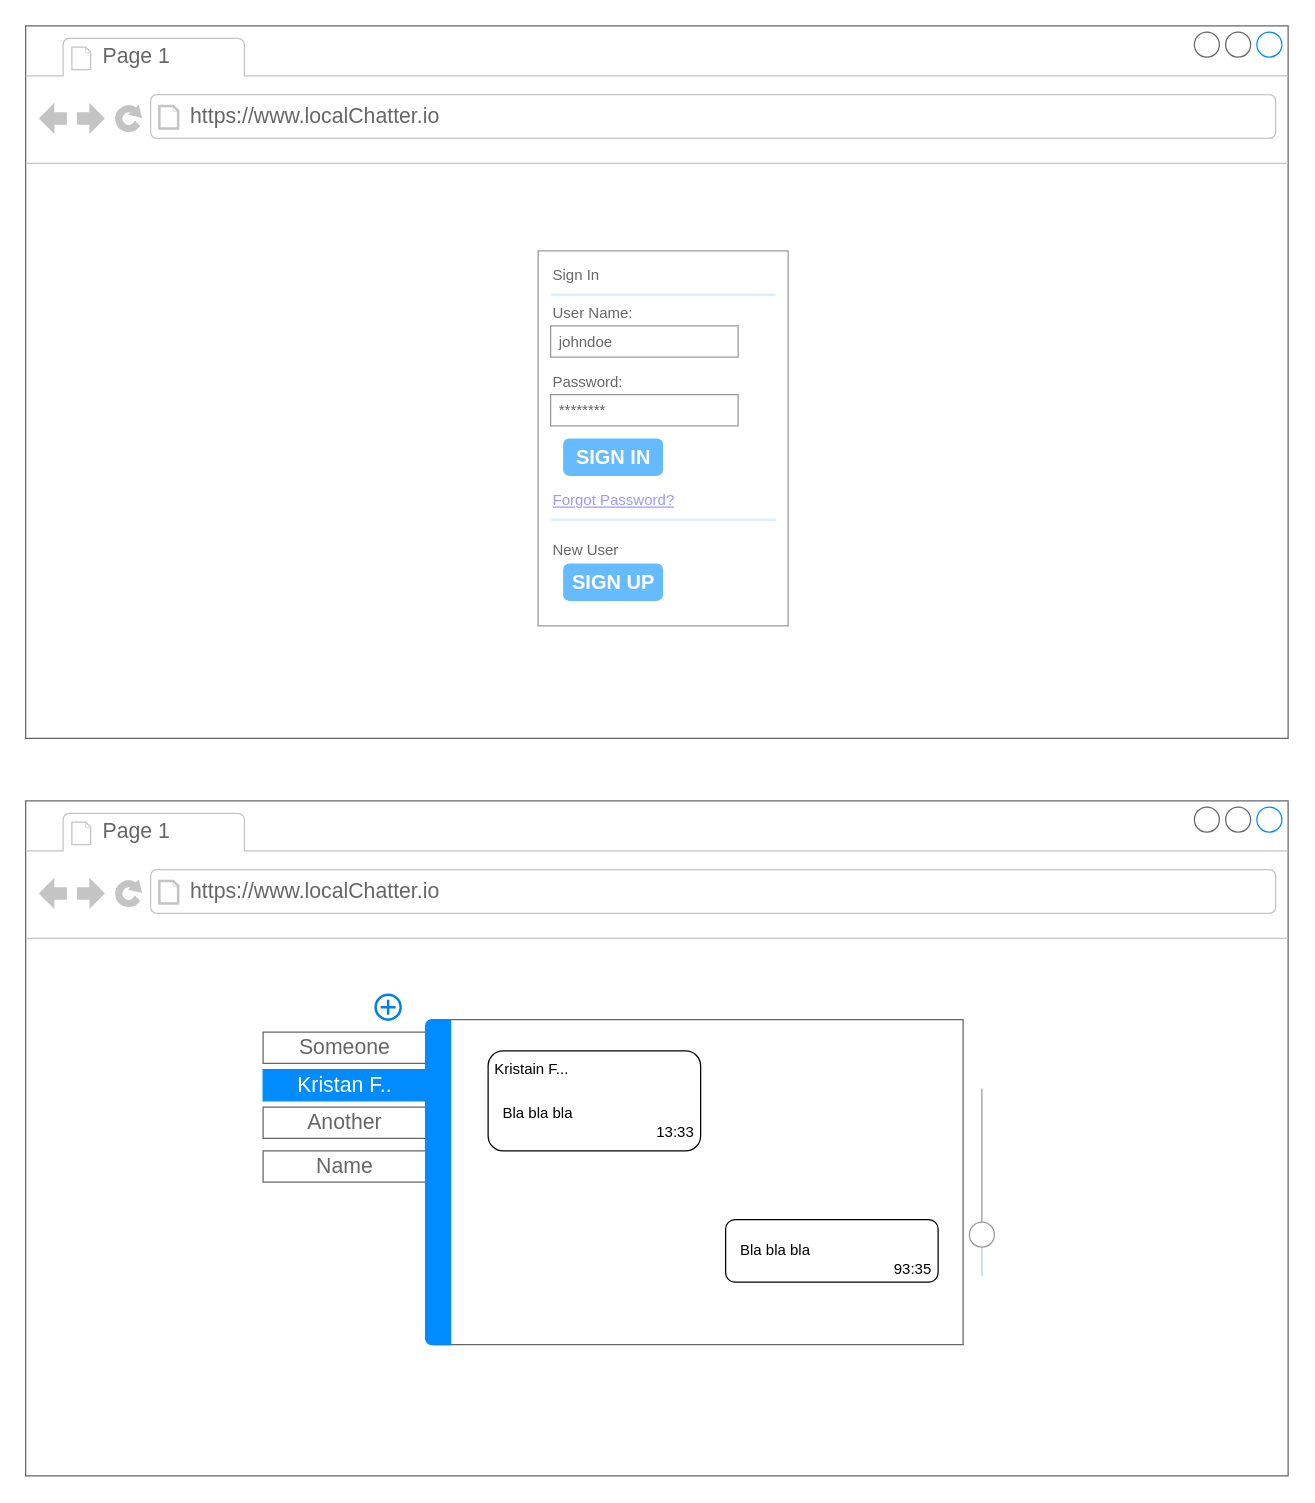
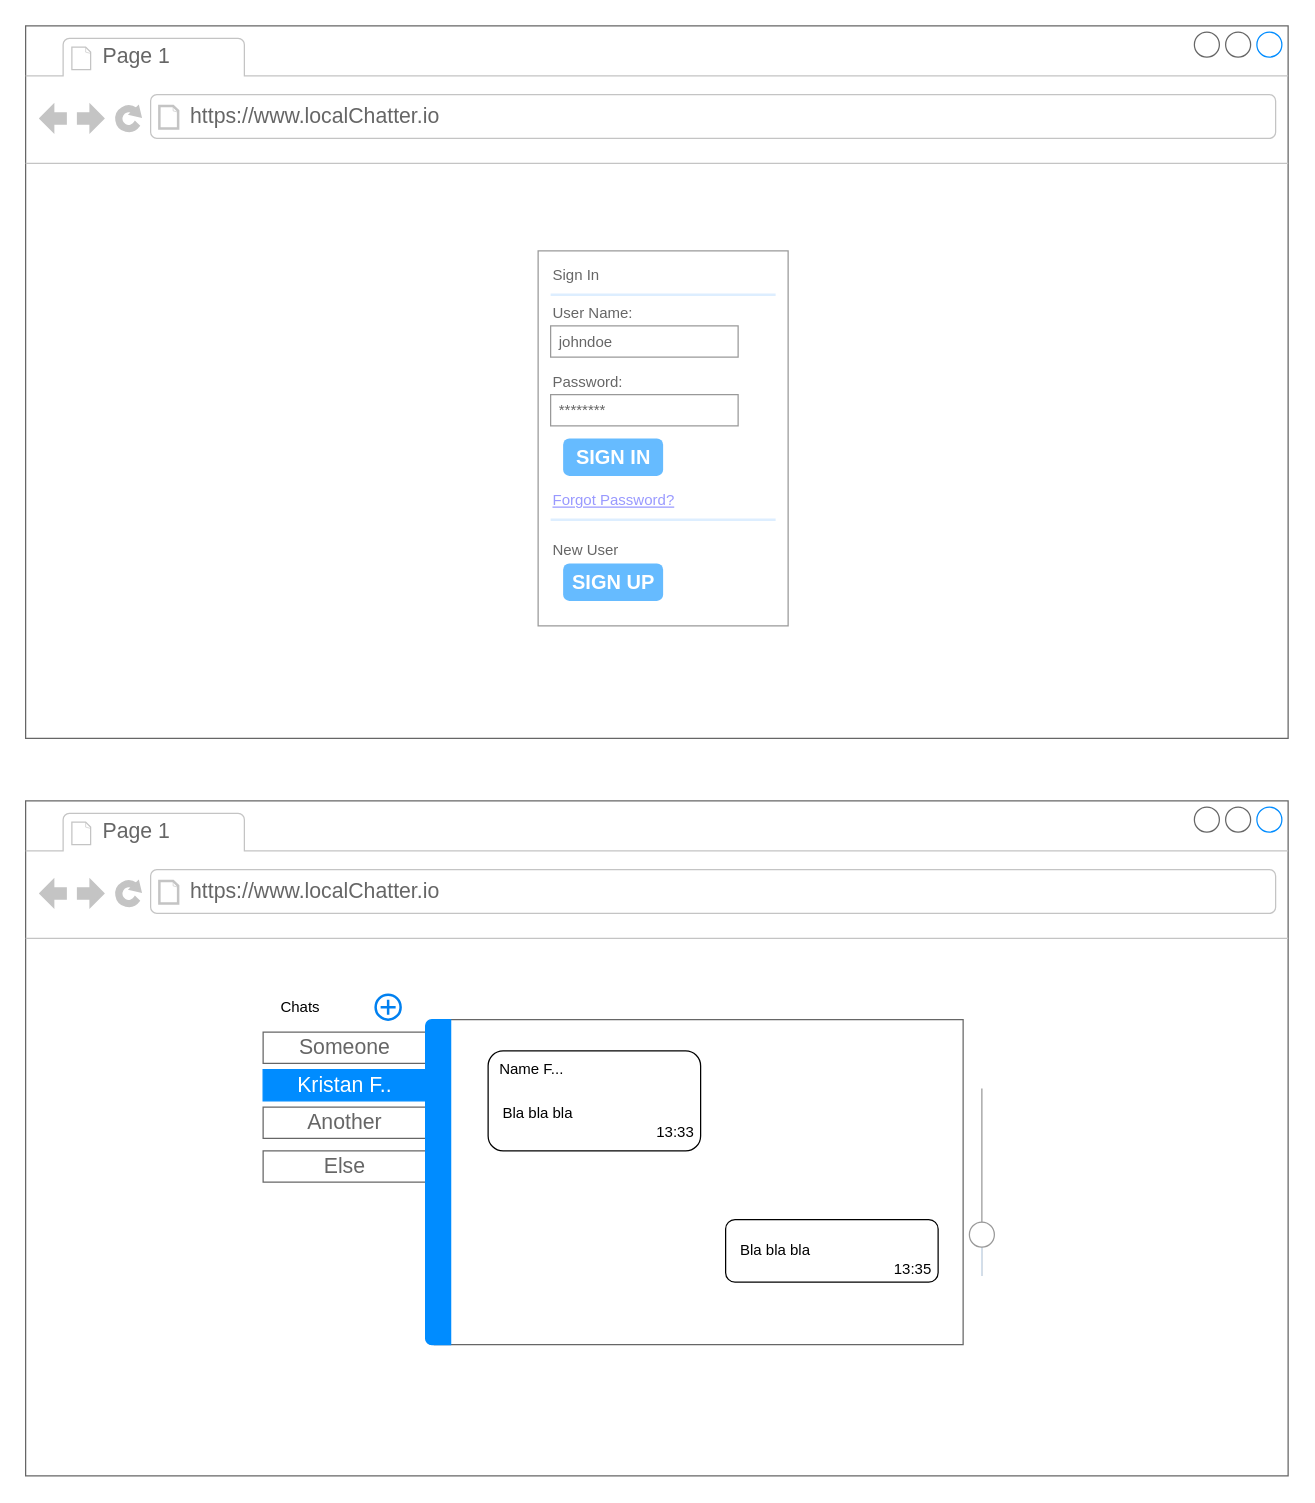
+ <mxCell id="6" value="Chats" style="text;html=1;strokeColor=none;fillColor=none;align=center;verticalAlign=middle;whiteSpace=wrap;rounded=0;" vertex="1" parent="2"><mxGeometry x="190" y="150" width="60" height="30" as="geometry" /></mxCell>
- <mxCell id="16" value="Kristain F..." style="text;html=1;strokeColor=none;fillColor=none;align=center;verticalAlign=middle;whiteSpace=wrap;rounded=0;" vertex="1" parent="14"><mxGeometry width="70" height="30" as="geometry" /></mxCell>
+ <mxCell id="16" value="Name F..." style="text;html=1;strokeColor=none;fillColor=none;align=center;verticalAlign=middle;whiteSpace=wrap;rounded=0;" vertex="1" parent="14"><mxGeometry width="70" height="30" as="geometry" /></mxCell>
- <mxCell id="5" value="Name" style="strokeColor=inherit;fillColor=inherit;gradientColor=inherit;strokeWidth=1;shadow=0;dashed=0;align=center;html=1;shape=mxgraph.mockup.containers.rrect;rSize=0;fontSize=17;fontColor=#666666;" vertex="1" parent="2"><mxGeometry x="190" y="280" width="130" height="25" as="geometry" /></mxCell>
+ <mxCell id="5" value="Else" style="strokeColor=inherit;fillColor=inherit;gradientColor=inherit;strokeWidth=1;shadow=0;dashed=0;align=center;html=1;shape=mxgraph.mockup.containers.rrect;rSize=0;fontSize=17;fontColor=#666666;" vertex="1" parent="2"><mxGeometry x="190" y="280" width="130" height="25" as="geometry" /></mxCell>
- <mxCell id="21" value="93:35" style="text;html=1;strokeColor=none;fillColor=none;align=center;verticalAlign=middle;whiteSpace=wrap;rounded=0;" vertex="1" parent="8"><mxGeometry x="420" y="185" width="60" height="30" as="geometry" /></mxCell>
+ <mxCell id="21" value="13:35" style="text;html=1;strokeColor=none;fillColor=none;align=center;verticalAlign=middle;whiteSpace=wrap;rounded=0;" vertex="1" parent="8"><mxGeometry x="420" y="185" width="60" height="30" as="geometry" /></mxCell>
